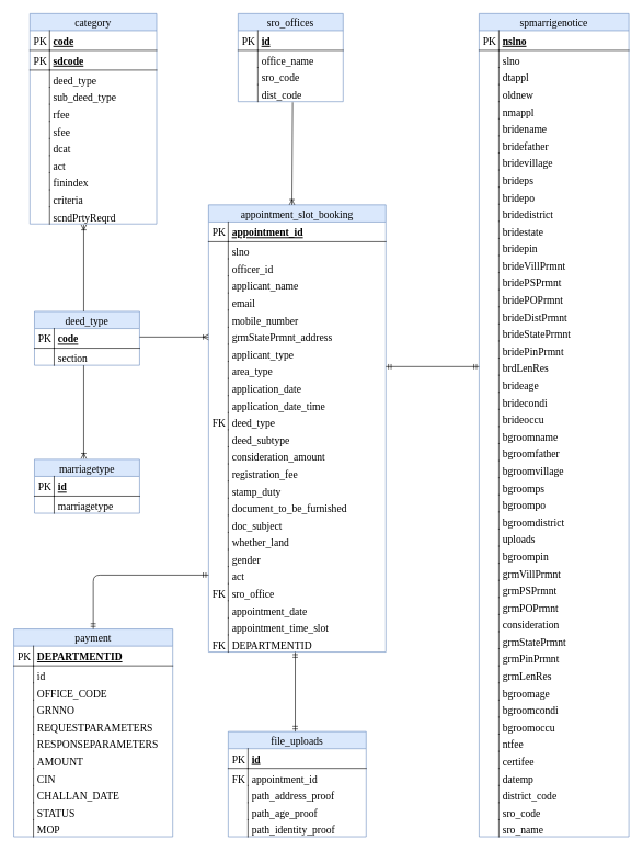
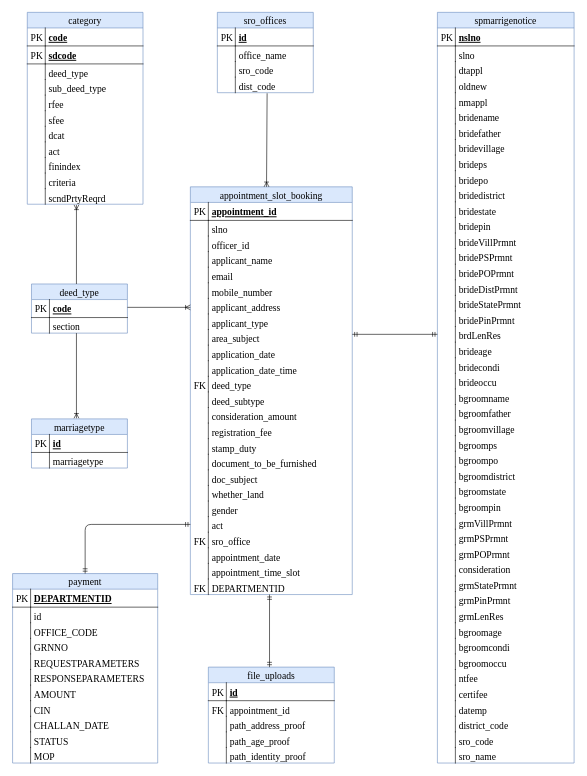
- <mxCell id="15" value="grmStatePrmnt_address" style="shape=partialRectangle;top=0;left=0;right=0;bottom=0;align=left;verticalAlign=top;fillColor=none;spacingLeft=34;spacingRight=4;overflow=hidden;rotatable=0;points=[[0,0.5],[1,0.5]];portConstraint=eastwest;dropTarget=0;fontSize=16;fontFamily=Verdana;" parent="2" vertex="1"><mxGeometry y="186" width="270" height="26" as="geometry" /></mxCell>
+ <mxCell id="15" value="applicant_address" style="shape=partialRectangle;top=0;left=0;right=0;bottom=0;align=left;verticalAlign=top;fillColor=none;spacingLeft=34;spacingRight=4;overflow=hidden;rotatable=0;points=[[0,0.5],[1,0.5]];portConstraint=eastwest;dropTarget=0;fontSize=16;fontFamily=Verdana;" parent="2" vertex="1"><mxGeometry y="186" width="270" height="26" as="geometry" /></mxCell>
- <mxCell id="19" value="area_type" style="shape=partialRectangle;top=0;left=0;right=0;bottom=0;align=left;verticalAlign=top;fillColor=none;spacingLeft=34;spacingRight=4;overflow=hidden;rotatable=0;points=[[0,0.5],[1,0.5]];portConstraint=eastwest;dropTarget=0;fontSize=16;fontFamily=Verdana;" parent="2" vertex="1"><mxGeometry y="238" width="270" height="26" as="geometry" /></mxCell>
+ <mxCell id="19" value="area_subject" style="shape=partialRectangle;top=0;left=0;right=0;bottom=0;align=left;verticalAlign=top;fillColor=none;spacingLeft=34;spacingRight=4;overflow=hidden;rotatable=0;points=[[0,0.5],[1,0.5]];portConstraint=eastwest;dropTarget=0;fontSize=16;fontFamily=Verdana;" parent="2" vertex="1"><mxGeometry y="238" width="270" height="26" as="geometry" /></mxCell>
- <mxCell id="188" value="uploads" style="shape=partialRectangle;top=0;left=0;right=0;bottom=0;align=left;verticalAlign=top;fillColor=none;spacingLeft=34;spacingRight=4;overflow=hidden;rotatable=0;points=[[0,0.5],[1,0.5]];portConstraint=eastwest;dropTarget=0;fontSize=16;fontFamily=Verdana;" parent="129" vertex="1"><mxGeometry y="784" width="228" height="26" as="geometry" /></mxCell>
+ <mxCell id="188" value="bgroomstate" style="shape=partialRectangle;top=0;left=0;right=0;bottom=0;align=left;verticalAlign=top;fillColor=none;spacingLeft=34;spacingRight=4;overflow=hidden;rotatable=0;points=[[0,0.5],[1,0.5]];portConstraint=eastwest;dropTarget=0;fontSize=16;fontFamily=Verdana;" parent="129" vertex="1"><mxGeometry y="784" width="228" height="26" as="geometry" /></mxCell>
